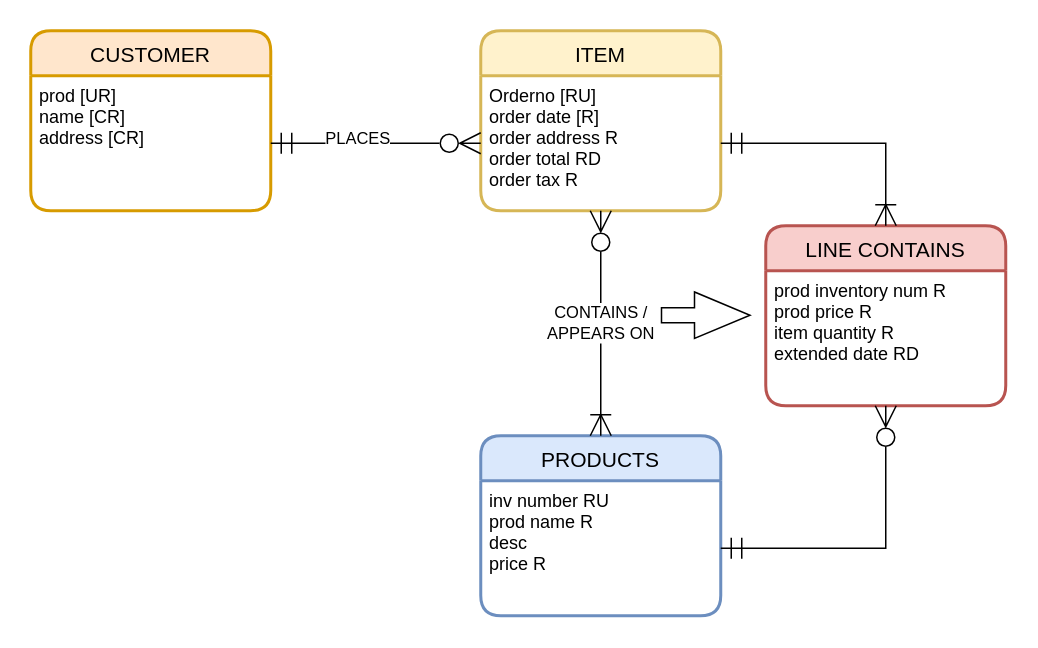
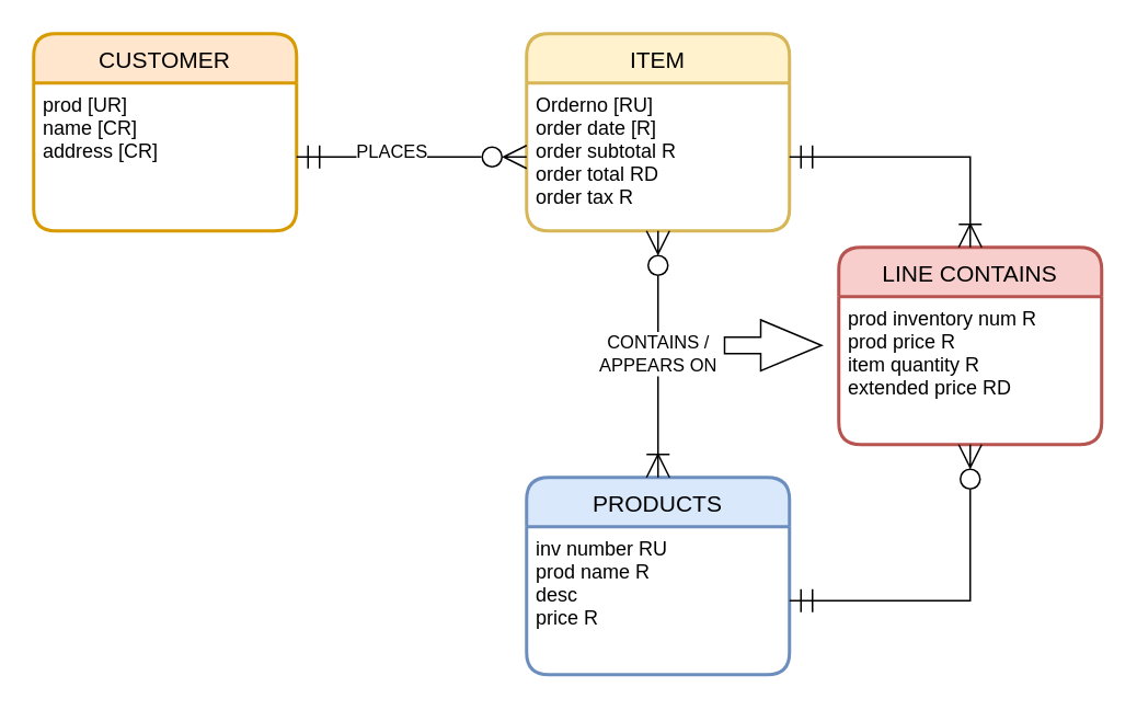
- <mxCell id="5" value="Orderno [RU]&#10;order date [R]&#10;order address R&#10;order total RD&#10;order tax R" style="align=left;strokeColor=none;fillColor=none;spacingLeft=4;fontSize=12;verticalAlign=top;resizable=0;rotatable=0;part=1;" vertex="1" parent="4"><mxGeometry y="30" width="160" height="90" as="geometry" /></mxCell>
+ <mxCell id="5" value="Orderno [RU]&#10;order date [R]&#10;order subtotal R&#10;order total RD&#10;order tax R" style="align=left;strokeColor=none;fillColor=none;spacingLeft=4;fontSize=12;verticalAlign=top;resizable=0;rotatable=0;part=1;" vertex="1" parent="4"><mxGeometry y="30" width="160" height="90" as="geometry" /></mxCell>
- <mxCell id="9" value="prod inventory num R&#10;prod price R&#10;item quantity R&#10;extended date RD" style="align=left;strokeColor=none;fillColor=none;spacingLeft=4;fontSize=12;verticalAlign=top;resizable=0;rotatable=0;part=1;" vertex="1" parent="8"><mxGeometry y="30" width="160" height="90" as="geometry" /></mxCell>
+ <mxCell id="9" value="prod inventory num R&#10;prod price R&#10;item quantity R&#10;extended price RD" style="align=left;strokeColor=none;fillColor=none;spacingLeft=4;fontSize=12;verticalAlign=top;resizable=0;rotatable=0;part=1;" vertex="1" parent="8"><mxGeometry y="30" width="160" height="90" as="geometry" /></mxCell>
